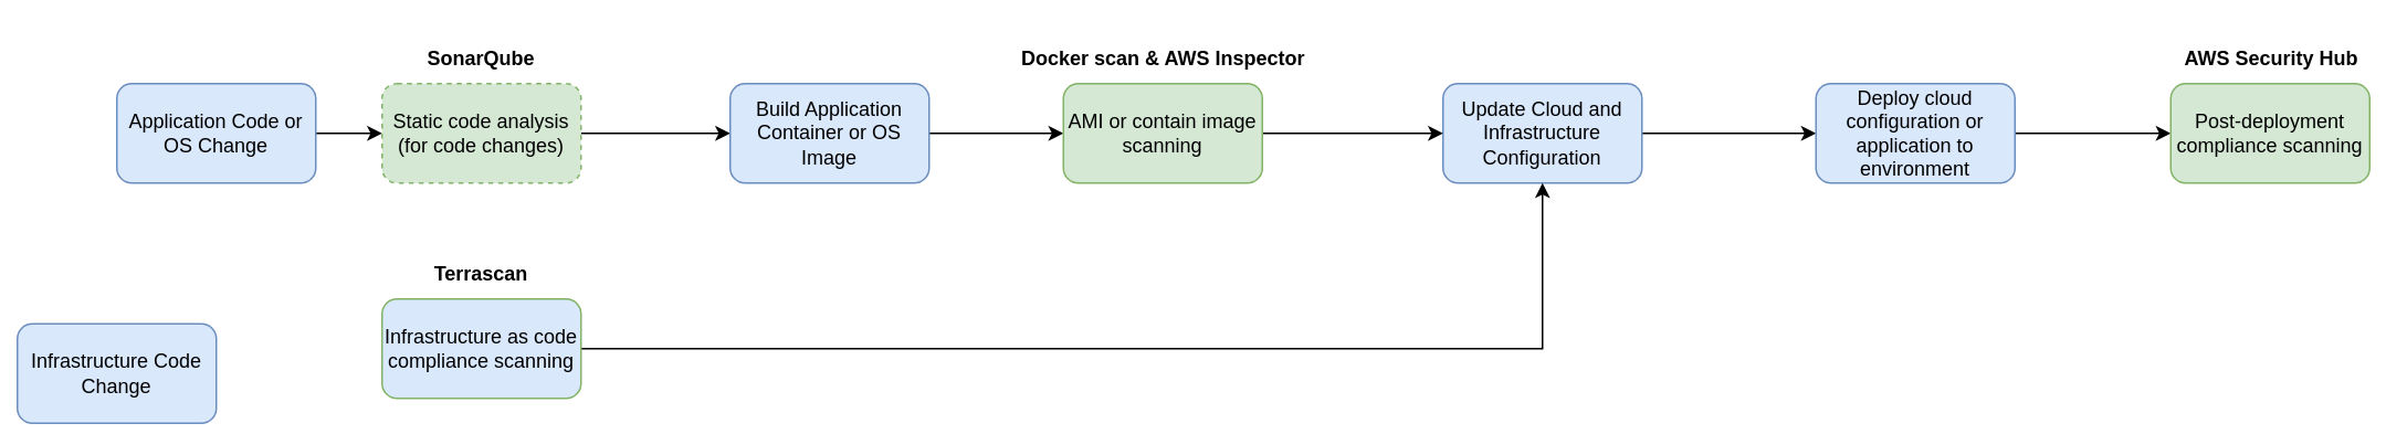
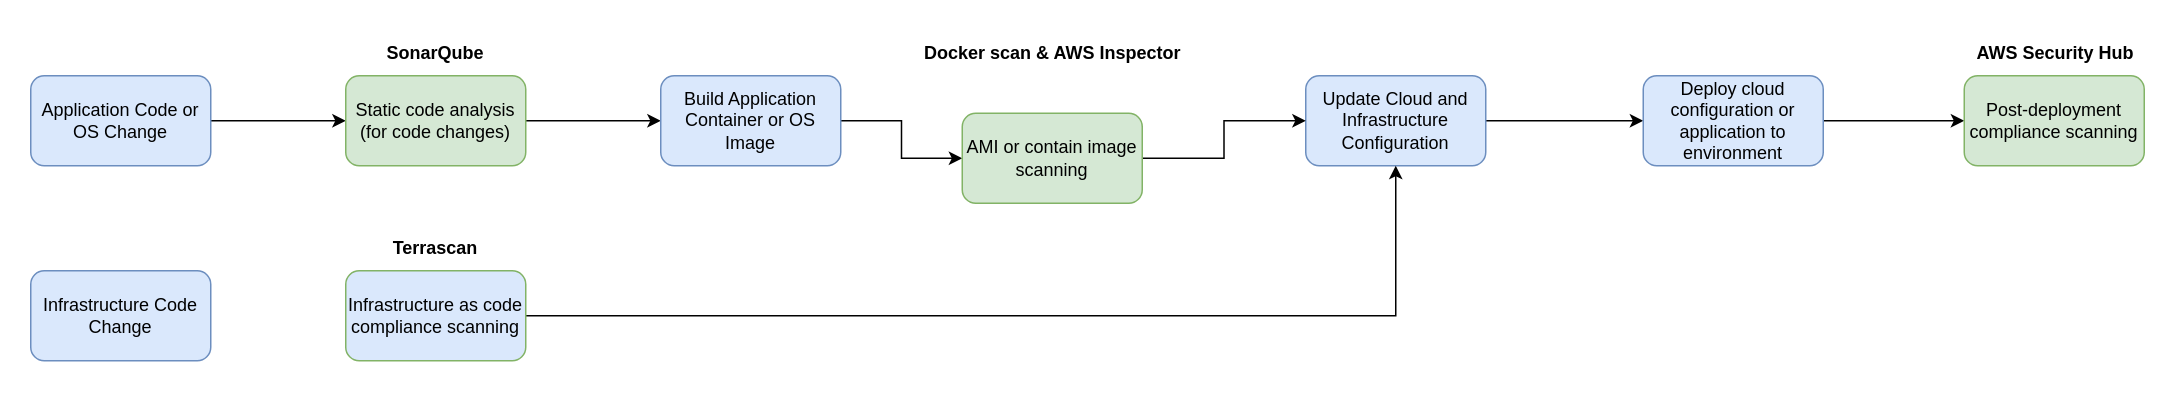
- <mxCell id="3" value="Application Code or OS Change" style="rounded=1;whiteSpace=wrap;html=1;fillColor=#dae8fc;strokeColor=#6c8ebf;" parent="1" vertex="1"><mxGeometry x="70" y="50" width="120" height="60" as="geometry" /></mxCell>
+ <mxCell id="3" value="Application Code or OS Change" style="rounded=1;whiteSpace=wrap;html=1;fillColor=#dae8fc;strokeColor=#6c8ebf;" parent="1" vertex="1"><mxGeometry x="20" y="50" width="120" height="60" as="geometry" /></mxCell>
- <mxCell id="6" value="Static code analysis (for code changes)" style="rounded=1;whiteSpace=wrap;html=1;fillColor=#d5e8d4;strokeColor=#82b366;dashed=1;" parent="1" vertex="1"><mxGeometry x="230" y="50" width="120" height="60" as="geometry" /></mxCell>
+ <mxCell id="6" value="Static code analysis (for code changes)" style="rounded=1;whiteSpace=wrap;html=1;fillColor=#d5e8d4;strokeColor=#82b366;" parent="1" vertex="1"><mxGeometry x="230" y="50" width="120" height="60" as="geometry" /></mxCell>
- <mxCell id="14" value="AMI or contain image scanning" style="rounded=1;whiteSpace=wrap;html=1;fillColor=#d5e8d4;strokeColor=#82b366;" parent="1" vertex="1"><mxGeometry x="641" y="50" width="120" height="60" as="geometry" /></mxCell>
+ <mxCell id="14" value="AMI or contain image scanning" style="rounded=1;whiteSpace=wrap;html=1;fillColor=#d5e8d4;strokeColor=#82b366;" parent="1" vertex="1"><mxGeometry x="641" y="75" width="120" height="60" as="geometry" /></mxCell>
- <mxCell id="4" value="Infrastructure Code Change" style="rounded=1;whiteSpace=wrap;html=1;fillColor=#dae8fc;strokeColor=#6c8ebf;" parent="1" vertex="1"><mxGeometry x="10" y="195" width="120" height="60" as="geometry" /></mxCell>
+ <mxCell id="4" value="Infrastructure Code Change" style="rounded=1;whiteSpace=wrap;html=1;fillColor=#dae8fc;strokeColor=#6c8ebf;" parent="1" vertex="1"><mxGeometry x="20" y="180" width="120" height="60" as="geometry" /></mxCell>
